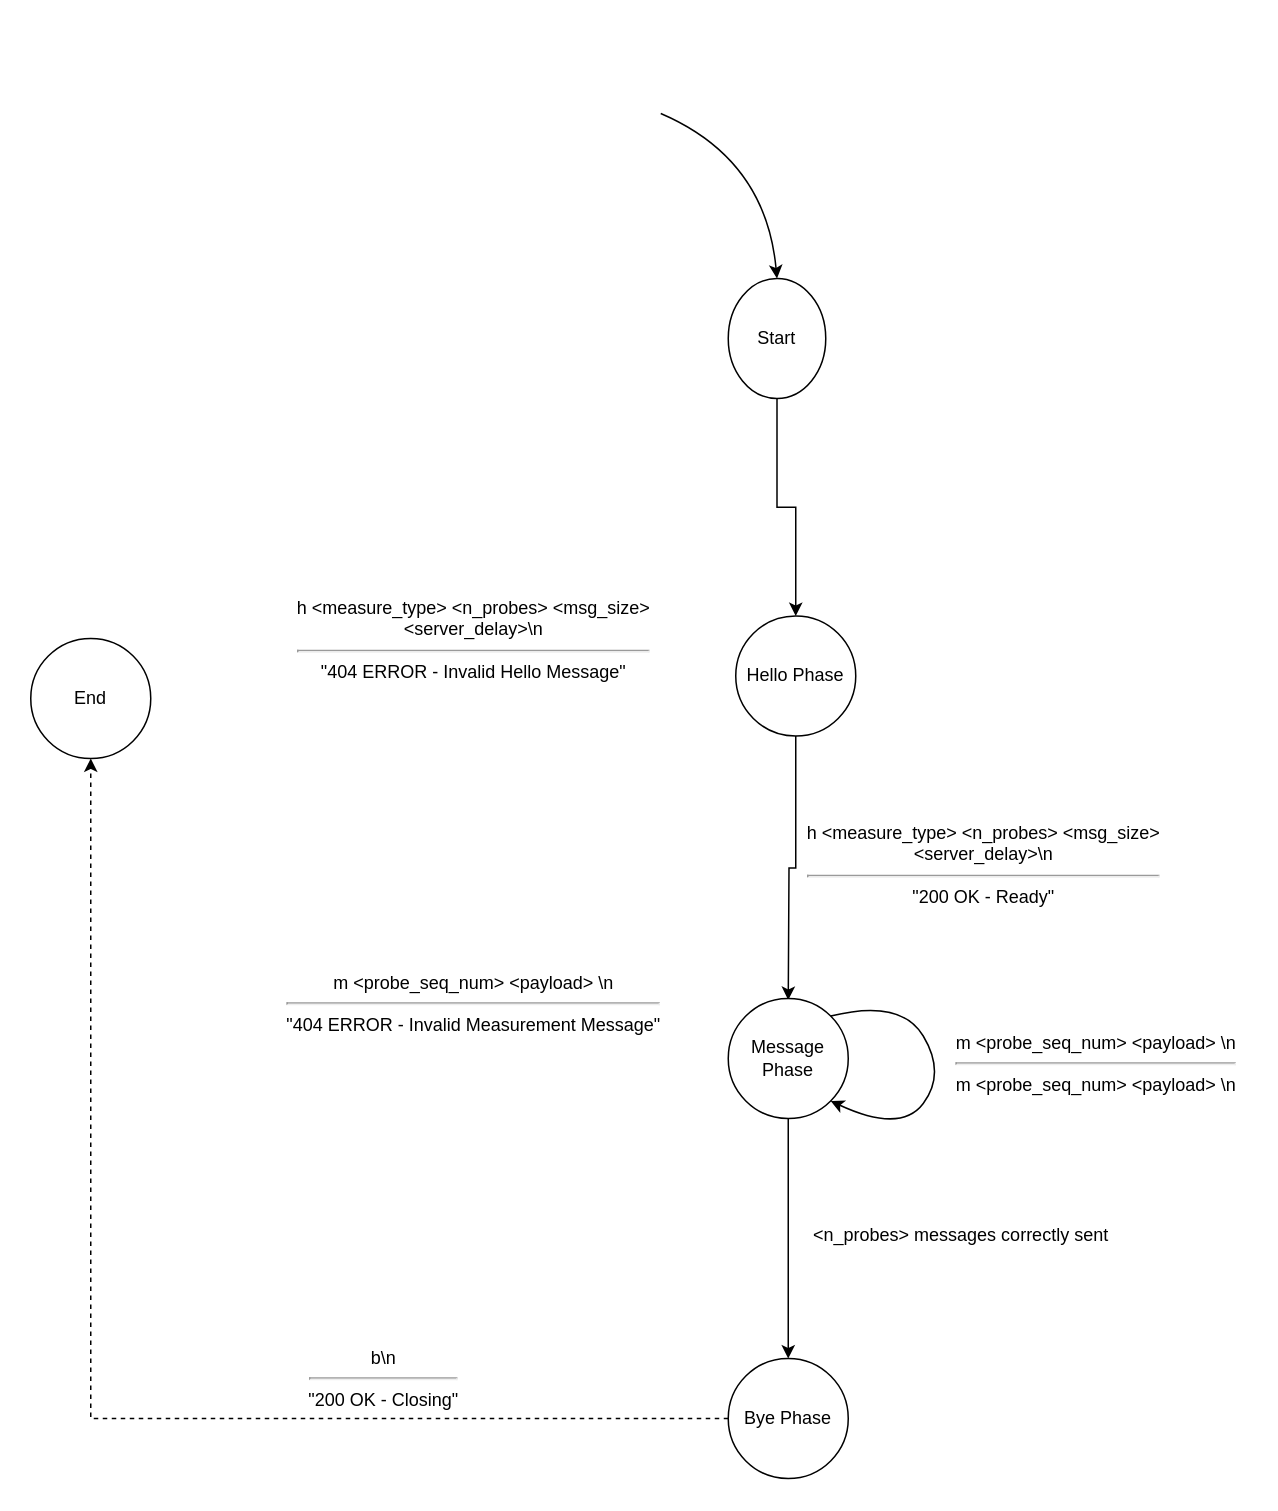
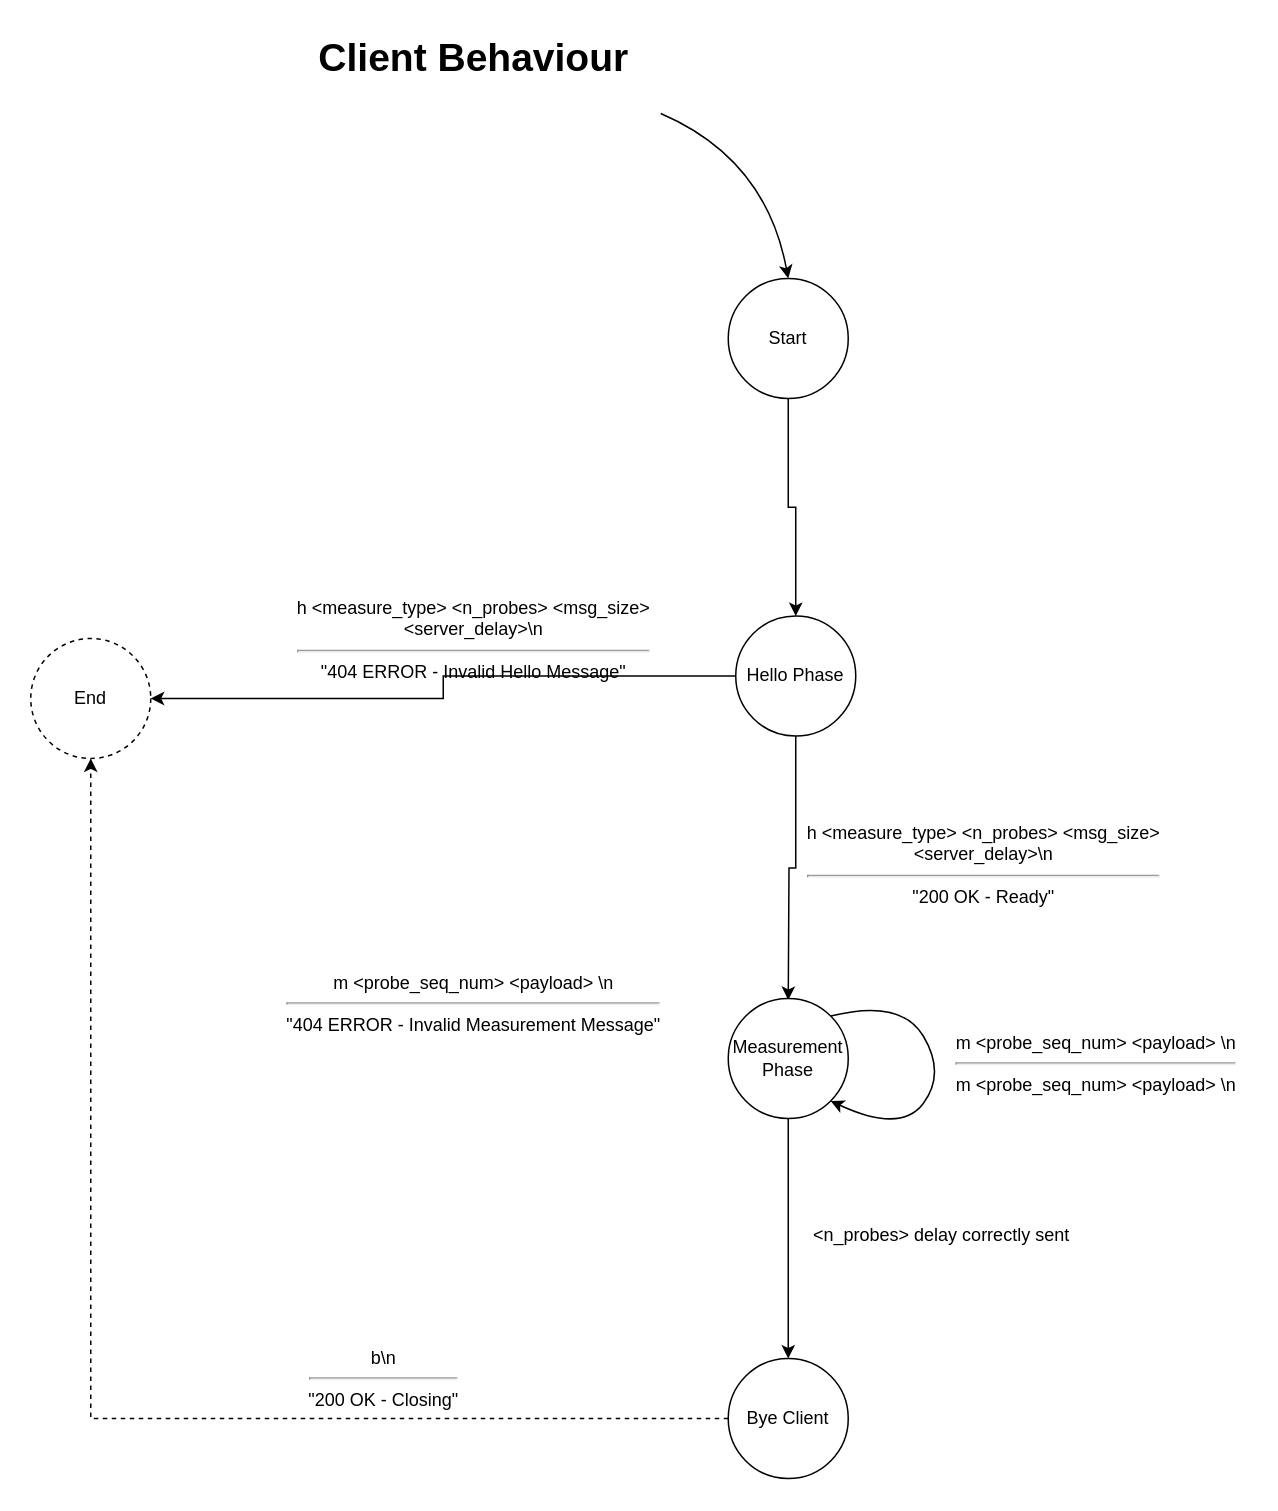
+ <mxCell id="13" value="Client Behaviour" style="text;html=1;resizable=0;points=[];autosize=1;align=center;verticalAlign=top;spacingTop=-4;fontStyle=1;fontSize=26;" vertex="1" parent="1"><mxGeometry x="210" y="20" width="210" height="30" as="geometry" /></mxCell>
- <mxCell id="3" value="Start" style="ellipse;whiteSpace=wrap;html=1;aspect=fixed;" parent="1" vertex="1"><mxGeometry x="485" y="185" width="65" height="80" as="geometry" /></mxCell>
+ <mxCell id="3" value="Start" style="ellipse;whiteSpace=wrap;html=1;aspect=fixed;" parent="1" vertex="1"><mxGeometry x="485" y="185" width="80" height="80" as="geometry" /></mxCell>
+ <mxCell id="5" style="edgeStyle=orthogonalEdgeStyle;rounded=0;orthogonalLoop=1;jettySize=auto;html=1;fontSize=10;" edge="1" parent="1" source="6" target="14"><mxGeometry relative="1" as="geometry" /></mxCell>
- <mxCell id="14" value="End" style="ellipse;whiteSpace=wrap;html=1;aspect=fixed;" vertex="1" parent="1"><mxGeometry x="20" y="425" width="80" height="80" as="geometry" /></mxCell>
+ <mxCell id="14" value="End" style="ellipse;whiteSpace=wrap;html=1;aspect=fixed;dashed=1;" vertex="1" parent="1"><mxGeometry x="20" y="425" width="80" height="80" as="geometry" /></mxCell>
- <mxCell id="16" value="Message Phase" style="ellipse;whiteSpace=wrap;html=1;aspect=fixed;" vertex="1" parent="1"><mxGeometry x="485" y="665" width="80" height="80" as="geometry" /></mxCell>
+ <mxCell id="16" value="Measurement Phase" style="ellipse;whiteSpace=wrap;html=1;aspect=fixed;" vertex="1" parent="1"><mxGeometry x="485" y="665" width="80" height="80" as="geometry" /></mxCell>
- <mxCell id="19" value="&lt;font style=&quot;font-size: 12px&quot;&gt;&amp;lt;n_probes&amp;gt; messages correctly sent&lt;/font&gt;" style="text;html=1;resizable=0;points=[];autosize=1;align=left;verticalAlign=top;spacingTop=-4;fontSize=10;" vertex="1" parent="1"><mxGeometry x="540" y="813" width="210" height="10" as="geometry" /></mxCell>
+ <mxCell id="19" value="&lt;font style=&quot;font-size: 12px&quot;&gt;&amp;lt;n_probes&amp;gt; delay correctly sent&lt;/font&gt;" style="text;html=1;resizable=0;points=[];autosize=1;align=left;verticalAlign=top;spacingTop=-4;fontSize=10;" vertex="1" parent="1"><mxGeometry x="540" y="813" width="210" height="10" as="geometry" /></mxCell>
- <mxCell id="18" value="Bye Phase" style="ellipse;whiteSpace=wrap;html=1;aspect=fixed;" vertex="1" parent="1"><mxGeometry x="485" y="905" width="80" height="80" as="geometry" /></mxCell>
+ <mxCell id="18" value="Bye Client" style="ellipse;whiteSpace=wrap;html=1;aspect=fixed;" vertex="1" parent="1"><mxGeometry x="485" y="905" width="80" height="80" as="geometry" /></mxCell>
